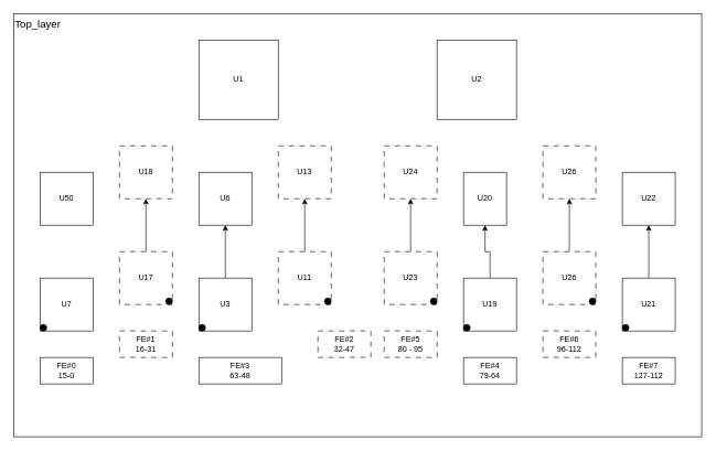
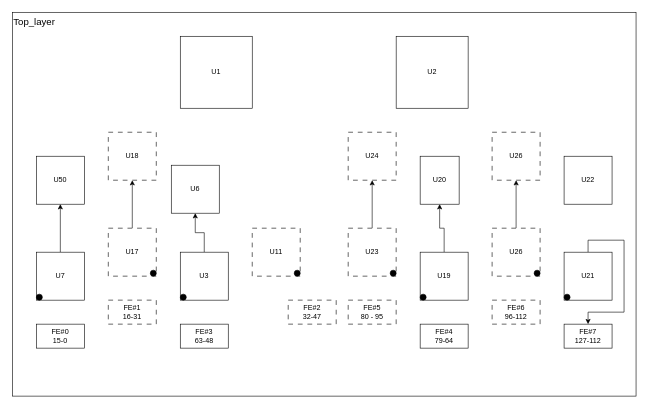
- <mxCell id="12" value="U13" style="rounded=0;whiteSpace=wrap;html=1;dashed=1;dashPattern=8 8;" vertex="1" parent="1"><mxGeometry x="420" y="220" width="80" height="80" as="geometry" /></mxCell>
- <mxCell id="11" value="U6" style="rounded=0;whiteSpace=wrap;html=1;" vertex="1" parent="1"><mxGeometry x="300" y="260" width="80" height="80" as="geometry" /></mxCell>
+ <mxCell id="11" value="U6" style="rounded=0;whiteSpace=wrap;html=1;" vertex="1" parent="1"><mxGeometry x="285" y="275" width="80" height="80" as="geometry" /></mxCell>
- <mxCell id="15" style="edgeStyle=orthogonalEdgeStyle;rounded=0;orthogonalLoop=1;jettySize=auto;html=1;exitX=0.5;exitY=0;exitDx=0;exitDy=0;entryX=0.5;entryY=1;entryDx=0;entryDy=0;" edge="1" parent="1" source="16" target="12"><mxGeometry relative="1" as="geometry" /></mxCell>
+ <mxCell id="7" style="edgeStyle=orthogonalEdgeStyle;rounded=0;orthogonalLoop=1;jettySize=auto;html=1;exitX=0.5;exitY=0;exitDx=0;exitDy=0;entryX=0.5;entryY=1;entryDx=0;entryDy=0;" edge="1" parent="1" source="8" target="5"><mxGeometry relative="1" as="geometry" /></mxCell>
- <mxCell id="25" style="edgeStyle=orthogonalEdgeStyle;rounded=0;orthogonalLoop=1;jettySize=auto;html=1;exitX=0.5;exitY=0;exitDx=0;exitDy=0;" edge="1" parent="1" source="26" target="23"><mxGeometry relative="1" as="geometry" /></mxCell>
+ <mxCell id="25" style="edgeStyle=orthogonalEdgeStyle;rounded=0;orthogonalLoop=1;jettySize=auto;html=1;exitX=0.5;exitY=0;exitDx=0;exitDy=0;" edge="1" parent="1" source="26" target="34"><mxGeometry relative="1" as="geometry" /></mxCell>
- <mxCell id="31" value="FE#3&lt;div&gt;&lt;span style=&quot;background-color: transparent; color: light-dark(rgb(0, 0, 0), rgb(255, 255, 255));&quot;&gt;63-48&lt;/span&gt;&lt;/div&gt;" style="rounded=0;whiteSpace=wrap;html=1;" vertex="1" parent="1"><mxGeometry x="300" y="540" width="125" height="40" as="geometry" /></mxCell>
+ <mxCell id="31" value="FE#3&lt;div&gt;&lt;span style=&quot;background-color: transparent; color: light-dark(rgb(0, 0, 0), rgb(255, 255, 255));&quot;&gt;63-48&lt;/span&gt;&lt;/div&gt;" style="rounded=0;whiteSpace=wrap;html=1;" vertex="1" parent="1"><mxGeometry x="300" y="540" width="80" height="40" as="geometry" /></mxCell>
